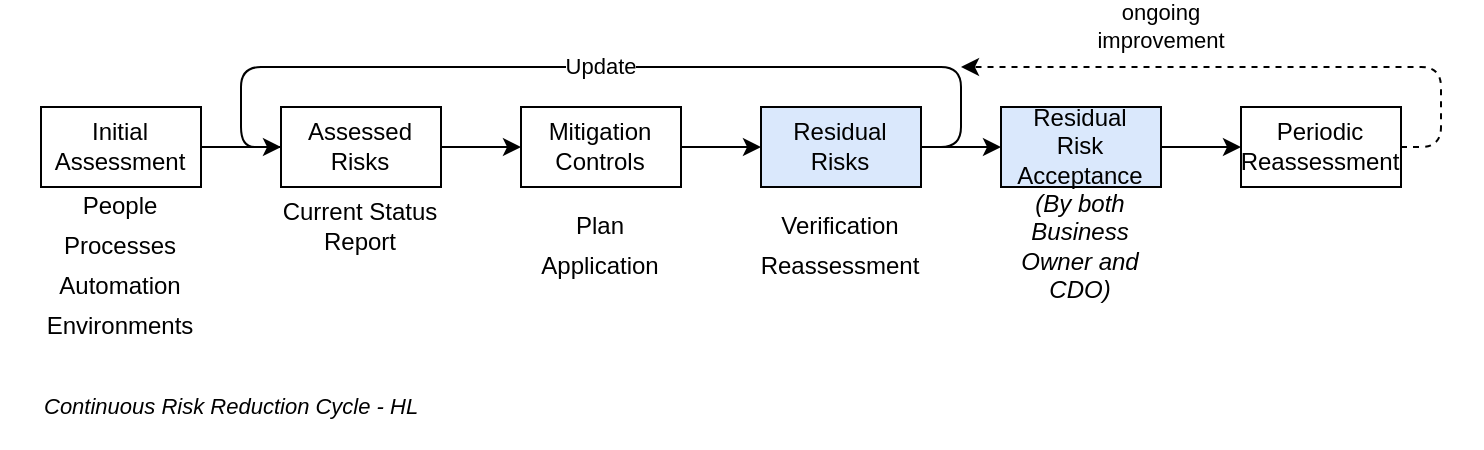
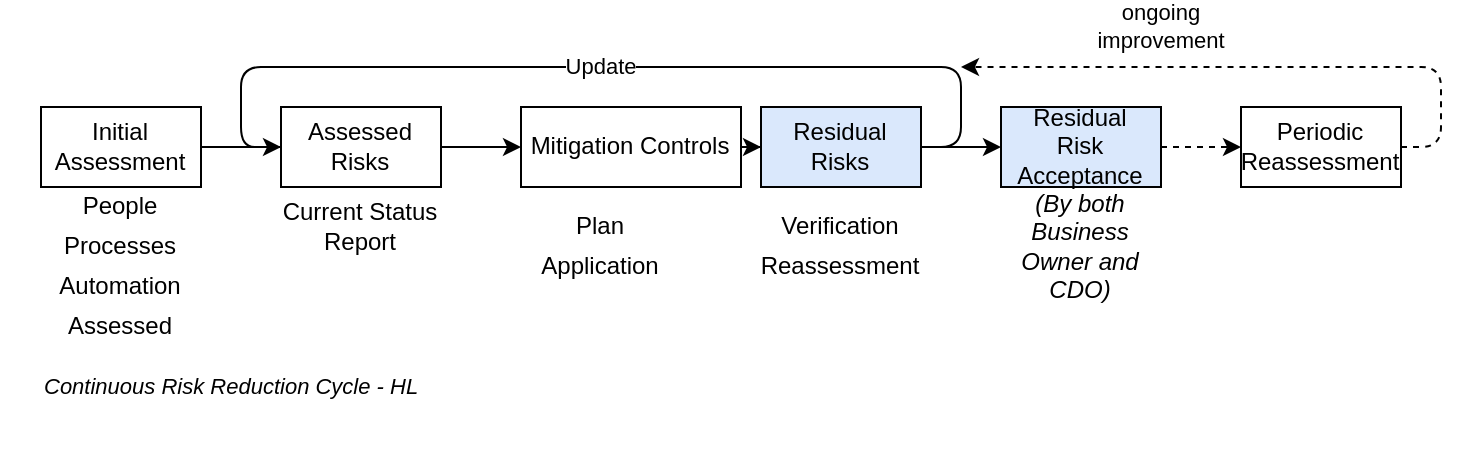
- <mxCell id="5" value="Mitigation Controls" style="rounded=0;whiteSpace=wrap;html=1;sketch=0;" vertex="1" parent="1"><mxGeometry x="260" y="40" width="80" height="40" as="geometry" /></mxCell>
+ <mxCell id="5" value="Mitigation Controls" style="rounded=0;whiteSpace=wrap;html=1;sketch=0;" vertex="1" parent="1"><mxGeometry x="260" y="40" width="110" height="40" as="geometry" /></mxCell>
- <mxCell id="16" style="edgeStyle=orthogonalEdgeStyle;curved=0;rounded=1;sketch=0;orthogonalLoop=1;jettySize=auto;html=1;entryX=0;entryY=0.5;entryDx=0;entryDy=0;" edge="1" parent="1" source="17" target="19"><mxGeometry relative="1" as="geometry" /></mxCell>
+ <mxCell id="16" style="edgeStyle=orthogonalEdgeStyle;curved=0;rounded=1;sketch=0;orthogonalLoop=1;jettySize=auto;html=1;entryX=0;entryY=0.5;entryDx=0;entryDy=0;dashed=1;" edge="1" parent="1" source="17" target="19"><mxGeometry relative="1" as="geometry" /></mxCell>
- <mxCell id="25" value="Environments" style="rounded=0;whiteSpace=wrap;html=1;sketch=0;fillColor=none;strokeColor=none;" vertex="1" parent="1"><mxGeometry x="20" y="140" width="80" height="20" as="geometry" /></mxCell>
+ <mxCell id="25" value="Assessed" style="rounded=0;whiteSpace=wrap;html=1;sketch=0;fillColor=none;strokeColor=none;" vertex="1" parent="1"><mxGeometry x="20" y="140" width="80" height="20" as="geometry" /></mxCell>
- <mxCell id="21" value="Continuous Risk Reduction Cycle - HL" style="text;html=1;strokeColor=none;fillColor=none;align=left;verticalAlign=middle;whiteSpace=wrap;rounded=0;fontSize=11;opacity=80;fontStyle=2" vertex="1" parent="1"><mxGeometry x="20" y="180" width="350" height="20" as="geometry" /></mxCell>
+ <mxCell id="21" value="Continuous Risk Reduction Cycle - HL" style="text;html=1;strokeColor=none;fillColor=none;align=left;verticalAlign=middle;whiteSpace=wrap;rounded=0;fontSize=11;opacity=80;fontStyle=2" vertex="1" parent="1"><mxGeometry x="20" y="170" width="350" height="20" as="geometry" /></mxCell>
